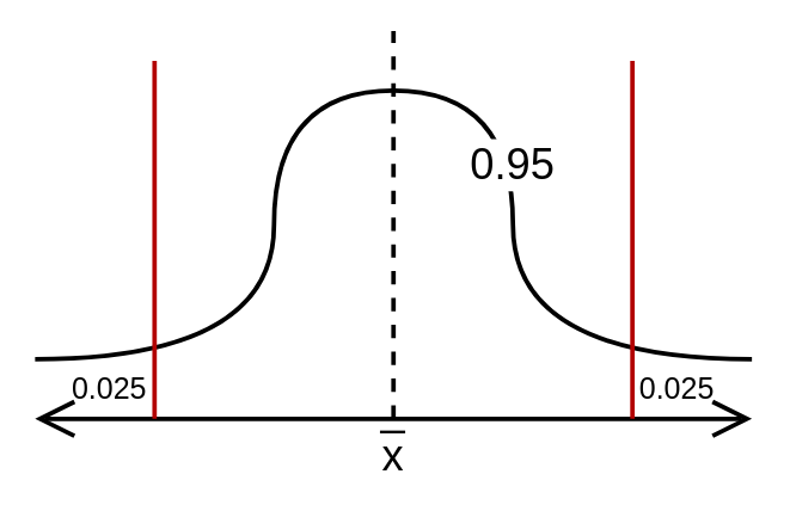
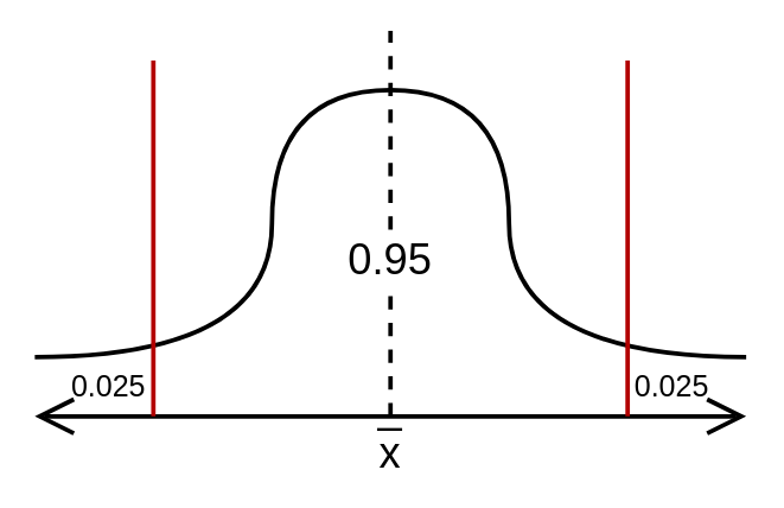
- <mxCell id="9" value="0.95" style="text;html=1;strokeColor=none;fillColor=none;align=center;verticalAlign=middle;whiteSpace=wrap;rounded=0;fontSize=29;labelBackgroundColor=default;" vertex="1" parent="1"><mxGeometry x="310" y="95" width="60" height="30" as="geometry" /></mxCell>
+ <mxCell id="9" value="0.95" style="text;html=1;strokeColor=none;fillColor=none;align=center;verticalAlign=middle;whiteSpace=wrap;rounded=0;fontSize=29;labelBackgroundColor=default;" vertex="1" parent="1"><mxGeometry x="230" y="160" width="60" height="30" as="geometry" /></mxCell>
